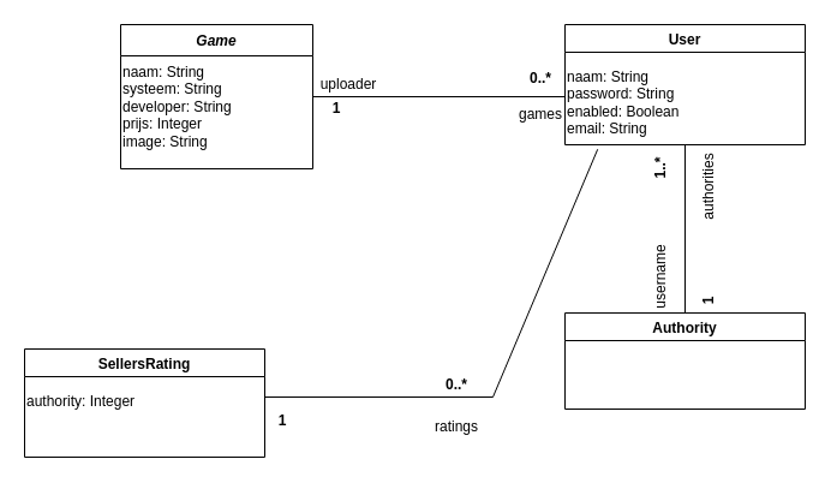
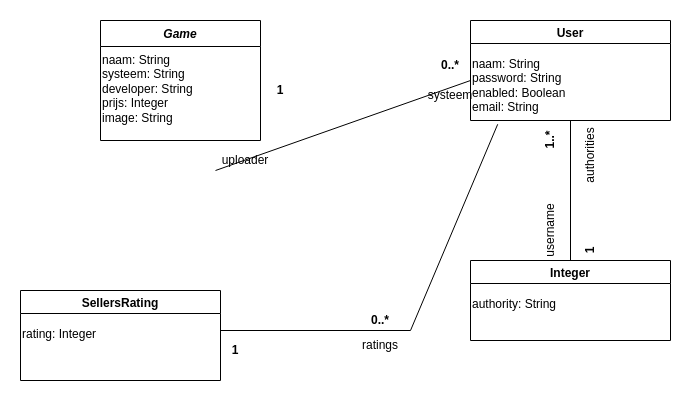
- <mxCell id="7" value="uploader" style="text;html=1;strokeColor=none;fillColor=none;align=center;verticalAlign=middle;whiteSpace=wrap;rounded=0;" vertex="1" parent="1"><mxGeometry x="260" y="60" width="60" height="20" as="geometry" /></mxCell>
+ <mxCell id="7" value="uploader" style="text;html=1;strokeColor=none;fillColor=none;align=center;verticalAlign=middle;whiteSpace=wrap;rounded=0;" vertex="1" parent="1"><mxGeometry x="215" y="150" width="60" height="20" as="geometry" /></mxCell>
- <mxCell id="10" value="games" style="text;html=1;strokeColor=none;fillColor=none;align=center;verticalAlign=middle;whiteSpace=wrap;rounded=0;" vertex="1" parent="1"><mxGeometry x="420" y="80" width="60" height="30" as="geometry" /></mxCell>
+ <mxCell id="10" value="systeem" style="text;html=1;strokeColor=none;fillColor=none;align=center;verticalAlign=middle;whiteSpace=wrap;rounded=0;" vertex="1" parent="1"><mxGeometry x="420" y="80" width="60" height="30" as="geometry" /></mxCell>
- <mxCell id="12" value="Authority" style="swimlane;verticalAlign=middle;" vertex="1" parent="1"><mxGeometry x="470" y="260" width="200" height="80" as="geometry" /></mxCell>
+ <mxCell id="12" value="Integer" style="swimlane;verticalAlign=middle;" vertex="1" parent="1"><mxGeometry x="470" y="260" width="200" height="80" as="geometry" /></mxCell>
+ <mxCell id="13" value="authority: String" style="text;html=1;strokeColor=none;fillColor=none;align=left;verticalAlign=top;whiteSpace=wrap;rounded=0;" vertex="1" parent="12"><mxGeometry y="30" width="200" height="40" as="geometry" /></mxCell>
- <mxCell id="20" value="authority: Integer" style="text;html=1;strokeColor=none;fillColor=none;align=left;verticalAlign=top;whiteSpace=wrap;rounded=0;" vertex="1" parent="19"><mxGeometry y="30" width="200" height="40" as="geometry" /></mxCell>
+ <mxCell id="20" value="rating: Integer" style="text;html=1;strokeColor=none;fillColor=none;align=left;verticalAlign=top;whiteSpace=wrap;rounded=0;" vertex="1" parent="19"><mxGeometry y="30" width="200" height="40" as="geometry" /></mxCell>
- <mxCell id="23" value="ratings" style="text;html=1;strokeColor=none;fillColor=none;align=center;verticalAlign=middle;whiteSpace=wrap;rounded=0;" vertex="1" parent="1"><mxGeometry x="350" y="340" width="60" height="30" as="geometry" /></mxCell>
+ <mxCell id="23" value="ratings" style="text;html=1;strokeColor=none;fillColor=none;align=center;verticalAlign=middle;whiteSpace=wrap;rounded=0;" vertex="1" parent="1"><mxGeometry x="350" y="330" width="60" height="30" as="geometry" /></mxCell>
